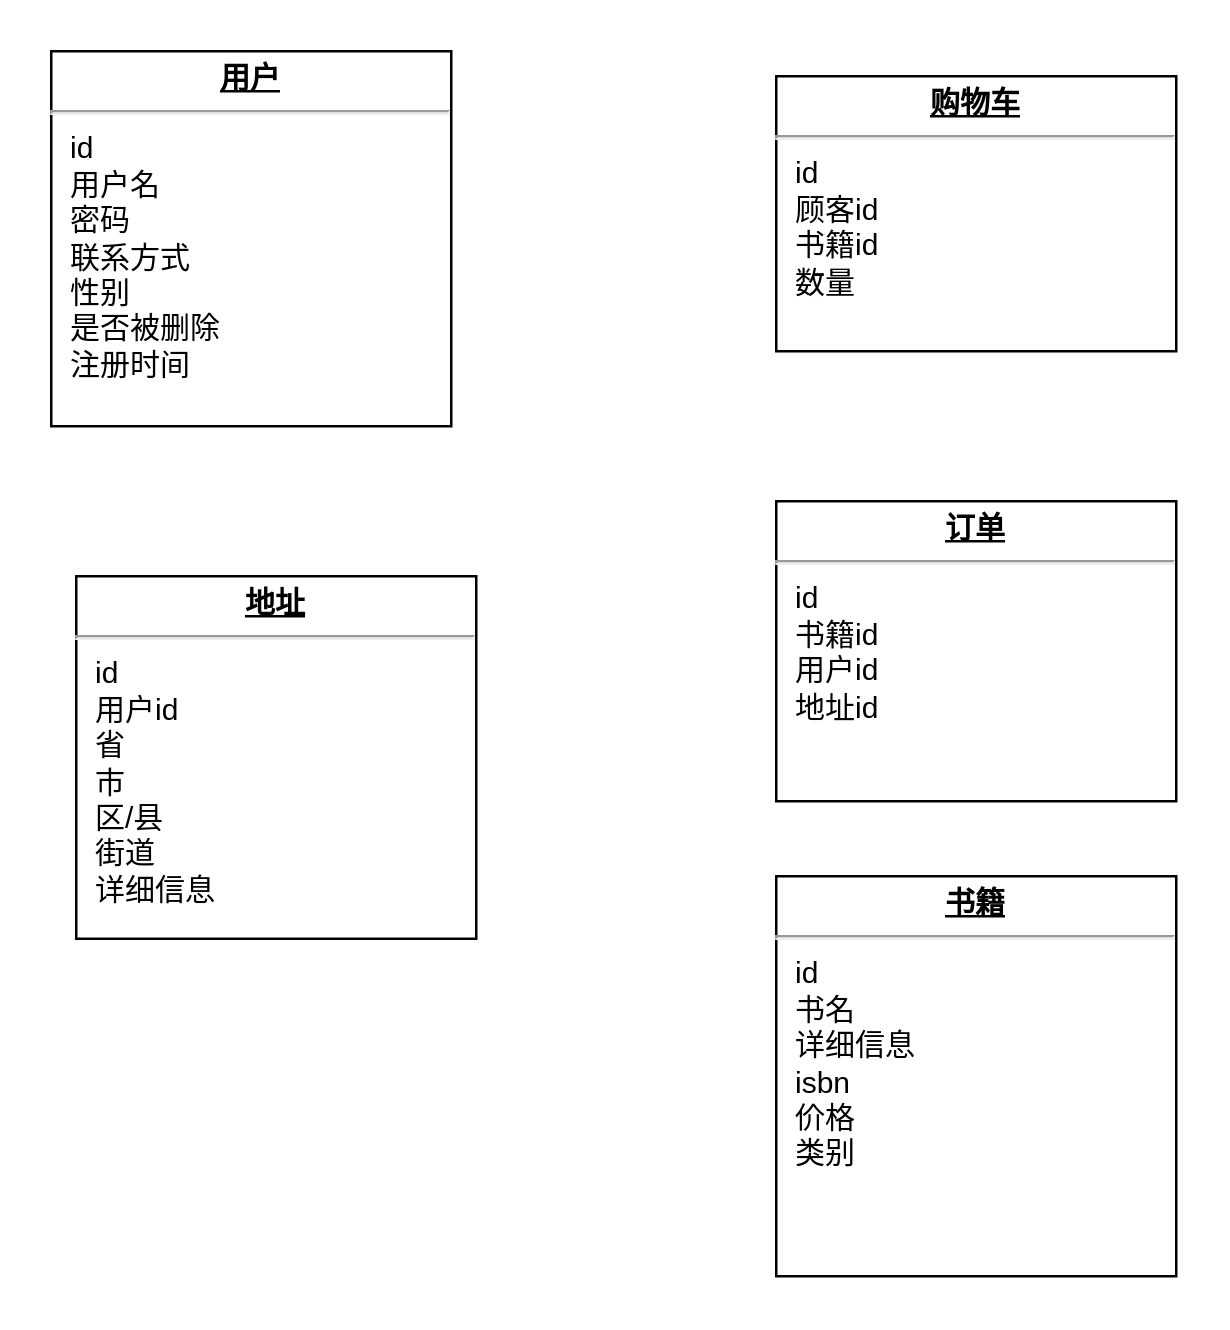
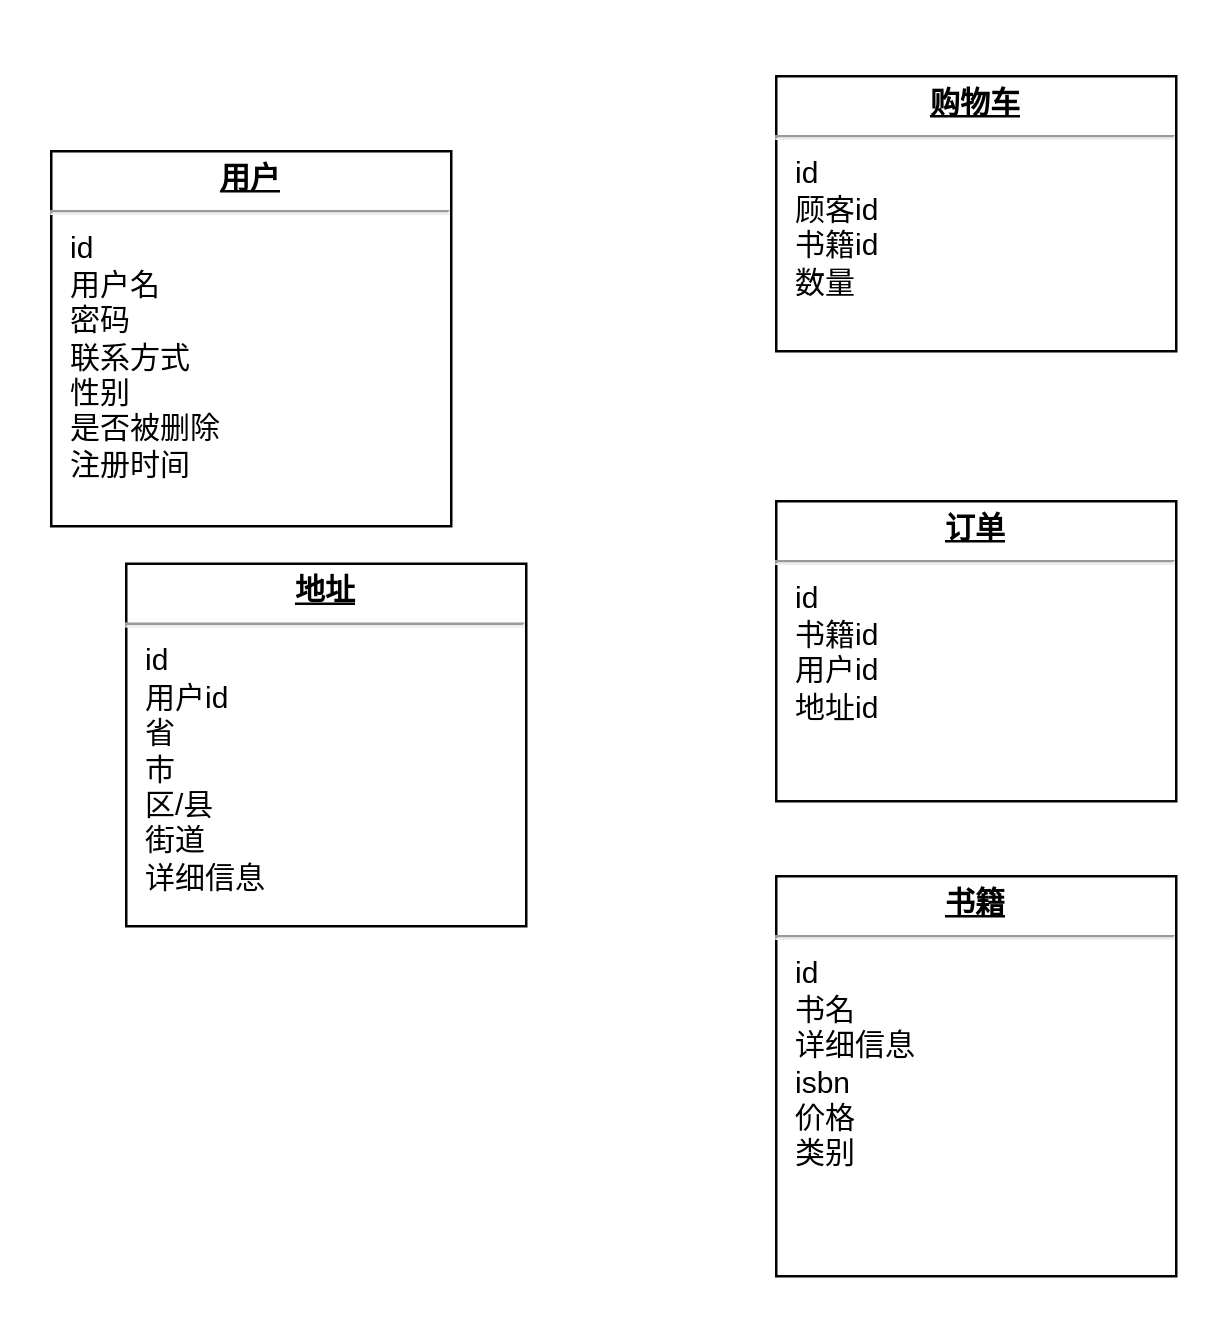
- <mxCell id="2" value="&lt;p style=&quot;margin: 0px ; margin-top: 4px ; text-align: center ; text-decoration: underline&quot;&gt;&lt;b&gt;用户&lt;/b&gt;&lt;/p&gt;&lt;hr&gt;&lt;p style=&quot;margin: 0px ; margin-left: 8px&quot;&gt;id&lt;br&gt;用户名&lt;/p&gt;&lt;p style=&quot;margin: 0px ; margin-left: 8px&quot;&gt;密码&lt;/p&gt;&lt;p style=&quot;margin: 0px ; margin-left: 8px&quot;&gt;联系方式&lt;/p&gt;&lt;p style=&quot;margin: 0px ; margin-left: 8px&quot;&gt;性别&lt;/p&gt;&lt;p style=&quot;margin: 0px ; margin-left: 8px&quot;&gt;是否被删除&lt;/p&gt;&lt;p style=&quot;margin: 0px ; margin-left: 8px&quot;&gt;注册时间&lt;/p&gt;" style="verticalAlign=top;align=left;overflow=fill;fontSize=12;fontFamily=Helvetica;html=1;" vertex="1" parent="1"><mxGeometry x="20" y="20" width="160" height="150" as="geometry" /></mxCell>
+ <mxCell id="2" value="&lt;p style=&quot;margin: 0px ; margin-top: 4px ; text-align: center ; text-decoration: underline&quot;&gt;&lt;b&gt;用户&lt;/b&gt;&lt;/p&gt;&lt;hr&gt;&lt;p style=&quot;margin: 0px ; margin-left: 8px&quot;&gt;id&lt;br&gt;用户名&lt;/p&gt;&lt;p style=&quot;margin: 0px ; margin-left: 8px&quot;&gt;密码&lt;/p&gt;&lt;p style=&quot;margin: 0px ; margin-left: 8px&quot;&gt;联系方式&lt;/p&gt;&lt;p style=&quot;margin: 0px ; margin-left: 8px&quot;&gt;性别&lt;/p&gt;&lt;p style=&quot;margin: 0px ; margin-left: 8px&quot;&gt;是否被删除&lt;/p&gt;&lt;p style=&quot;margin: 0px ; margin-left: 8px&quot;&gt;注册时间&lt;/p&gt;" style="verticalAlign=top;align=left;overflow=fill;fontSize=12;fontFamily=Helvetica;html=1;" vertex="1" parent="1"><mxGeometry x="20" y="60" width="160" height="150" as="geometry" /></mxCell>
- <mxCell id="6" value="&lt;p style=&quot;margin: 0px ; margin-top: 4px ; text-align: center ; text-decoration: underline&quot;&gt;&lt;b&gt;地址&lt;/b&gt;&lt;/p&gt;&lt;hr&gt;&lt;p style=&quot;margin: 0px ; margin-left: 8px&quot;&gt;id&lt;/p&gt;&lt;p style=&quot;margin: 0px ; margin-left: 8px&quot;&gt;用户id&lt;/p&gt;&lt;p style=&quot;margin: 0px ; margin-left: 8px&quot;&gt;省&lt;/p&gt;&lt;p style=&quot;margin: 0px ; margin-left: 8px&quot;&gt;市&lt;/p&gt;&lt;p style=&quot;margin: 0px ; margin-left: 8px&quot;&gt;区/县&lt;/p&gt;&lt;p style=&quot;margin: 0px ; margin-left: 8px&quot;&gt;街道&lt;/p&gt;&lt;p style=&quot;margin: 0px ; margin-left: 8px&quot;&gt;详细信息&lt;/p&gt;" style="verticalAlign=top;align=left;overflow=fill;fontSize=12;fontFamily=Helvetica;html=1;" vertex="1" parent="1"><mxGeometry x="30" y="230" width="160" height="145" as="geometry" /></mxCell>
+ <mxCell id="6" value="&lt;p style=&quot;margin: 0px ; margin-top: 4px ; text-align: center ; text-decoration: underline&quot;&gt;&lt;b&gt;地址&lt;/b&gt;&lt;/p&gt;&lt;hr&gt;&lt;p style=&quot;margin: 0px ; margin-left: 8px&quot;&gt;id&lt;/p&gt;&lt;p style=&quot;margin: 0px ; margin-left: 8px&quot;&gt;用户id&lt;/p&gt;&lt;p style=&quot;margin: 0px ; margin-left: 8px&quot;&gt;省&lt;/p&gt;&lt;p style=&quot;margin: 0px ; margin-left: 8px&quot;&gt;市&lt;/p&gt;&lt;p style=&quot;margin: 0px ; margin-left: 8px&quot;&gt;区/县&lt;/p&gt;&lt;p style=&quot;margin: 0px ; margin-left: 8px&quot;&gt;街道&lt;/p&gt;&lt;p style=&quot;margin: 0px ; margin-left: 8px&quot;&gt;详细信息&lt;/p&gt;" style="verticalAlign=top;align=left;overflow=fill;fontSize=12;fontFamily=Helvetica;html=1;" vertex="1" parent="1"><mxGeometry x="50" y="225" width="160" height="145" as="geometry" /></mxCell>
